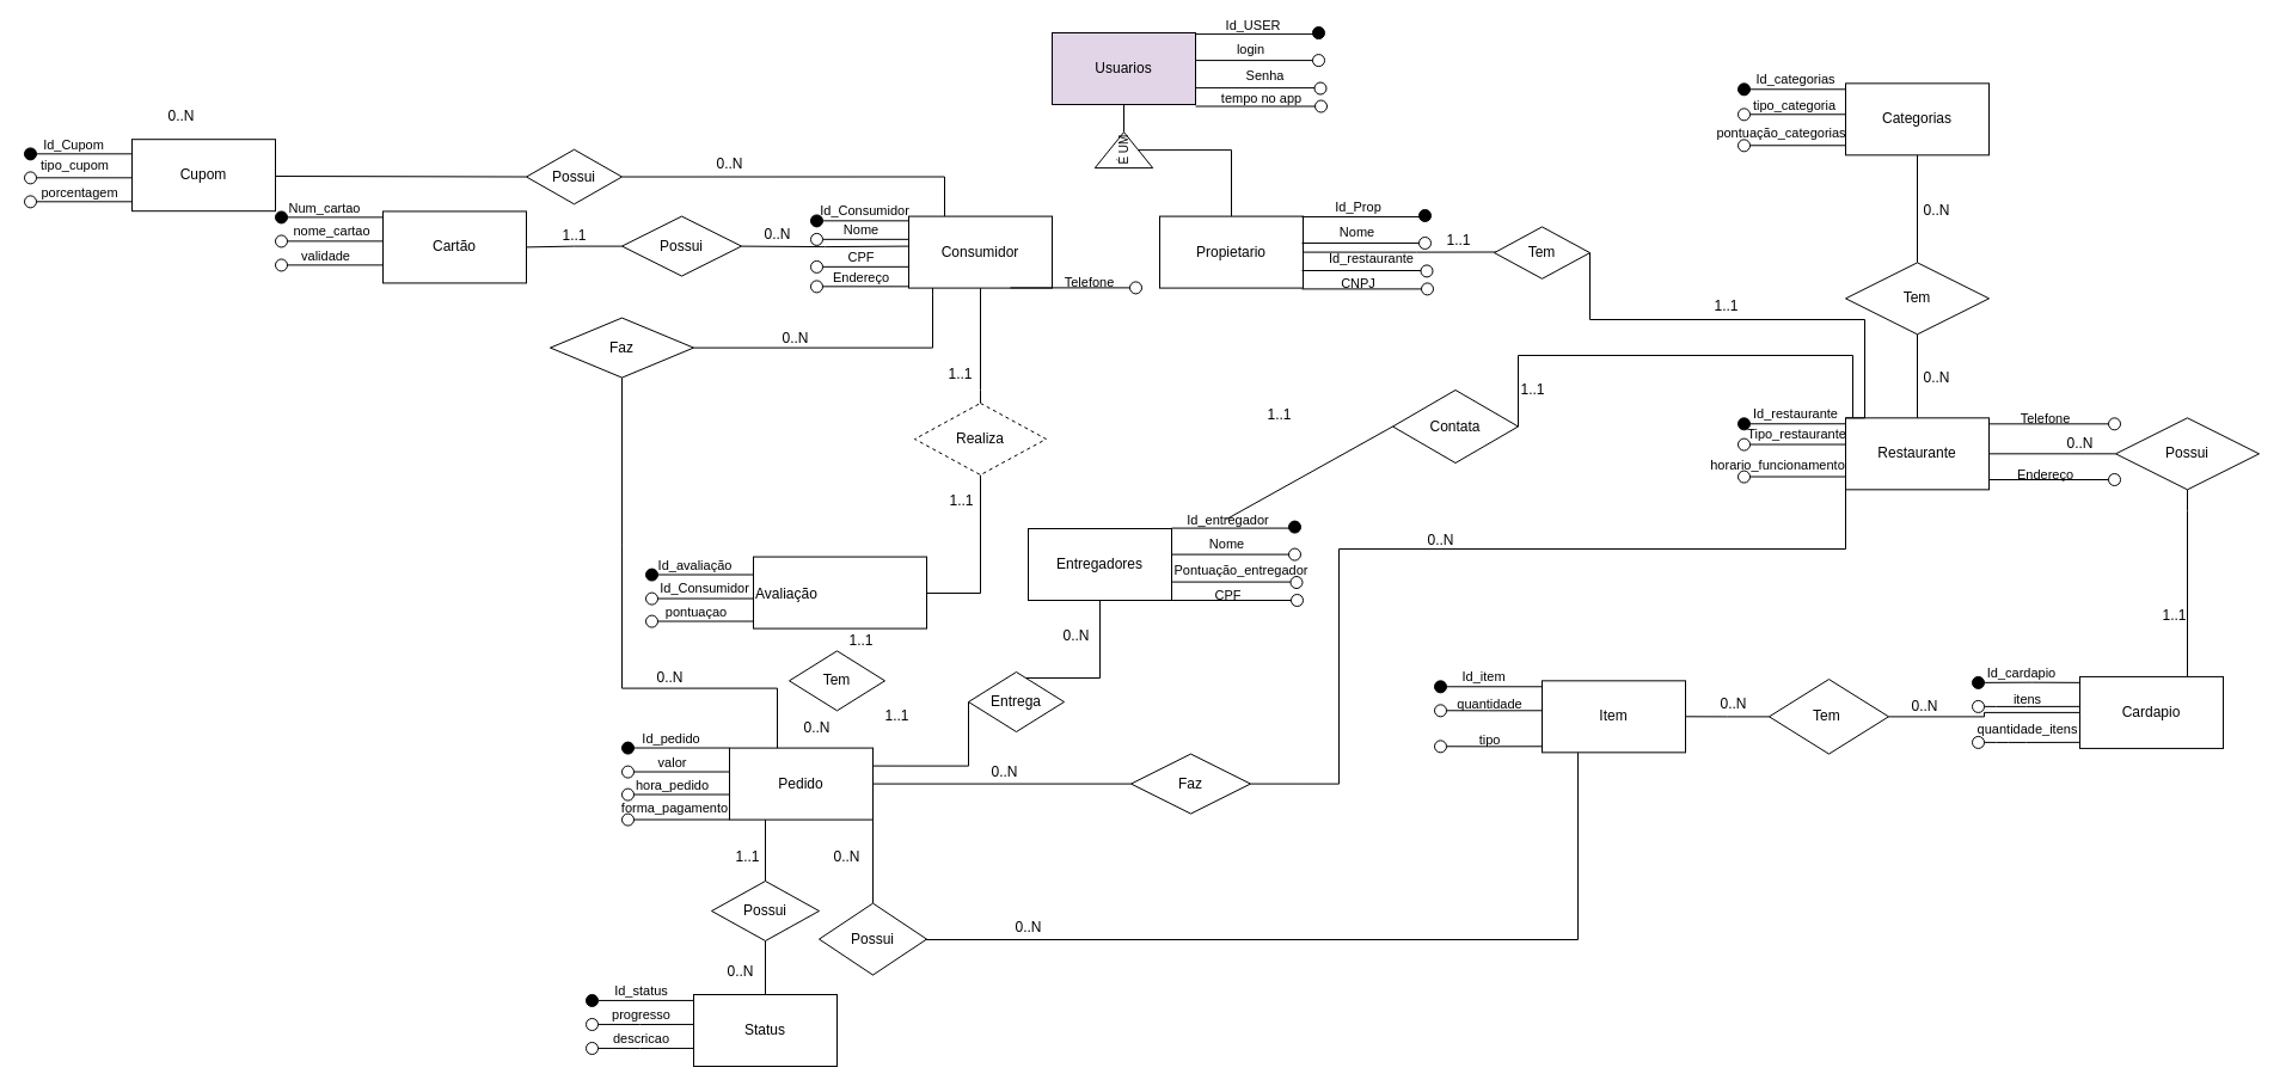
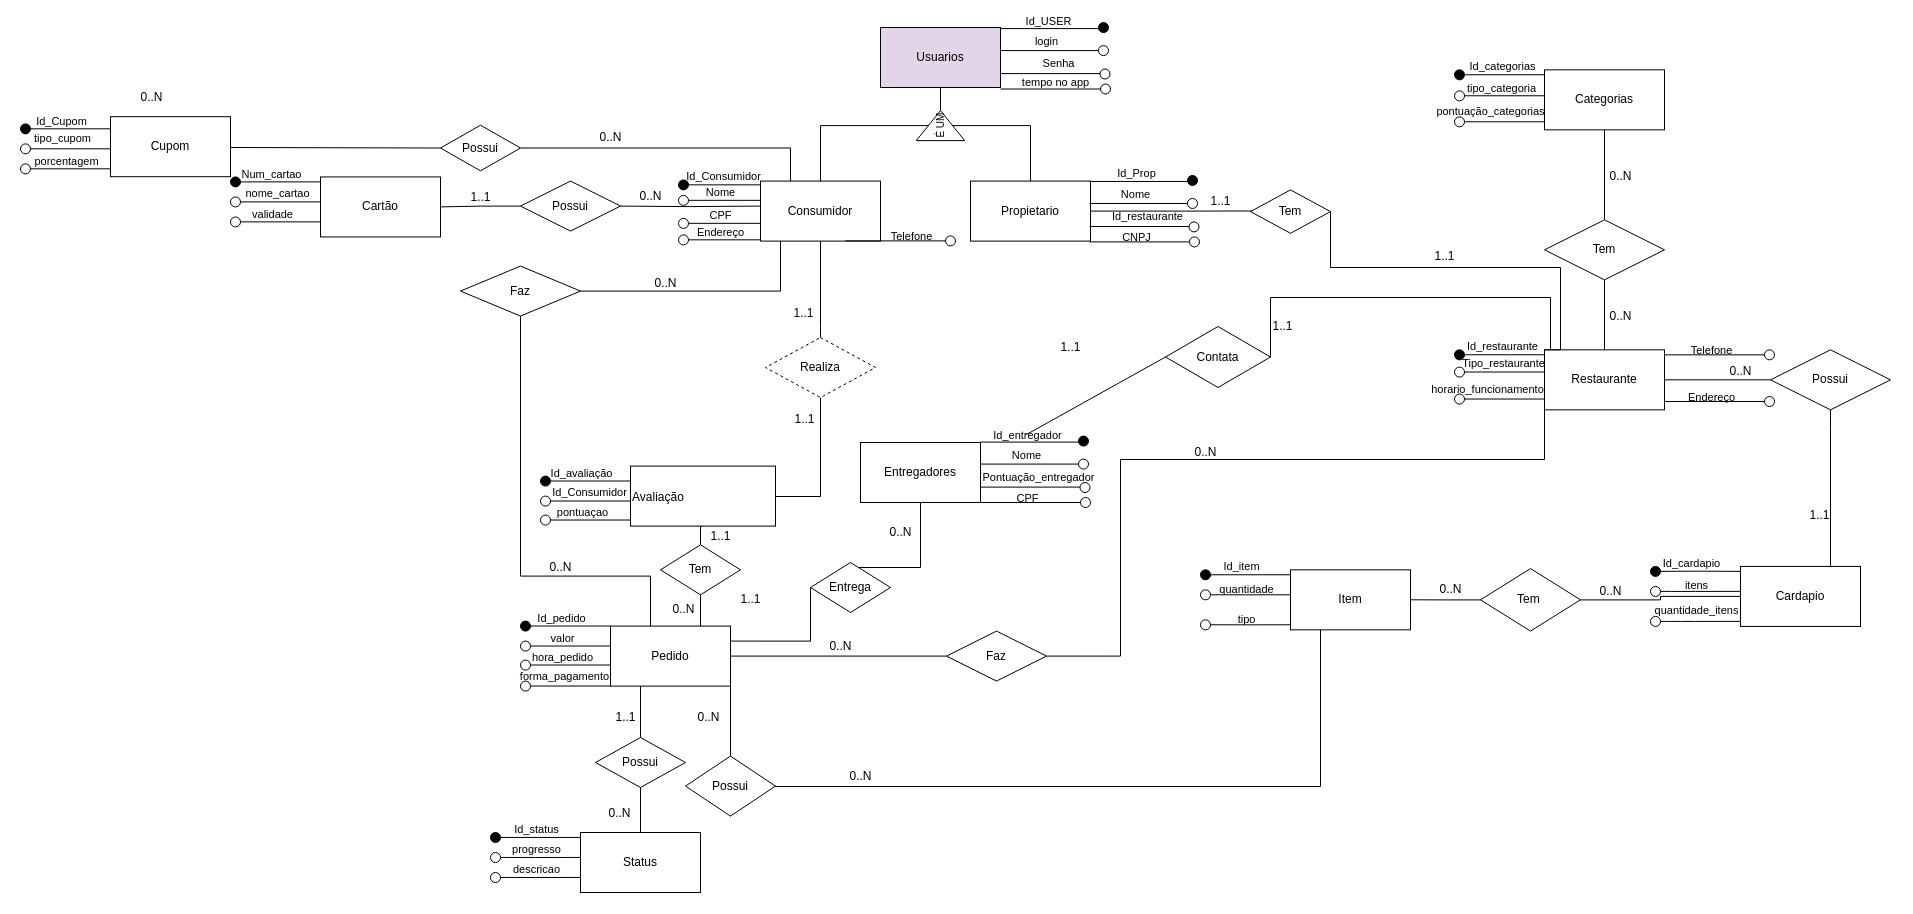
+ <mxCell id="155" style="edgeStyle=orthogonalEdgeStyle;rounded=0;orthogonalLoop=1;jettySize=auto;html=1;exitX=0.5;exitY=0;exitDx=0;exitDy=0;entryX=0.5;entryY=0;entryDx=0;entryDy=0;endArrow=none;endFill=0;" parent="1" source="156" target="162" edge="1"><mxGeometry relative="1" as="geometry" /></mxCell>
+ <mxCell id="2" style="edgeStyle=orthogonalEdgeStyle;rounded=0;orthogonalLoop=1;jettySize=auto;html=1;exitX=0.5;exitY=1;exitDx=0;exitDy=0;entryX=0.75;entryY=0;entryDx=0;entryDy=0;endArrow=none;endFill=0;" parent="1" source="3" target="30" edge="1"><mxGeometry relative="1" as="geometry"><Array as="points"><mxPoint x="700" y="525.59" /></Array></mxGeometry></mxCell>
